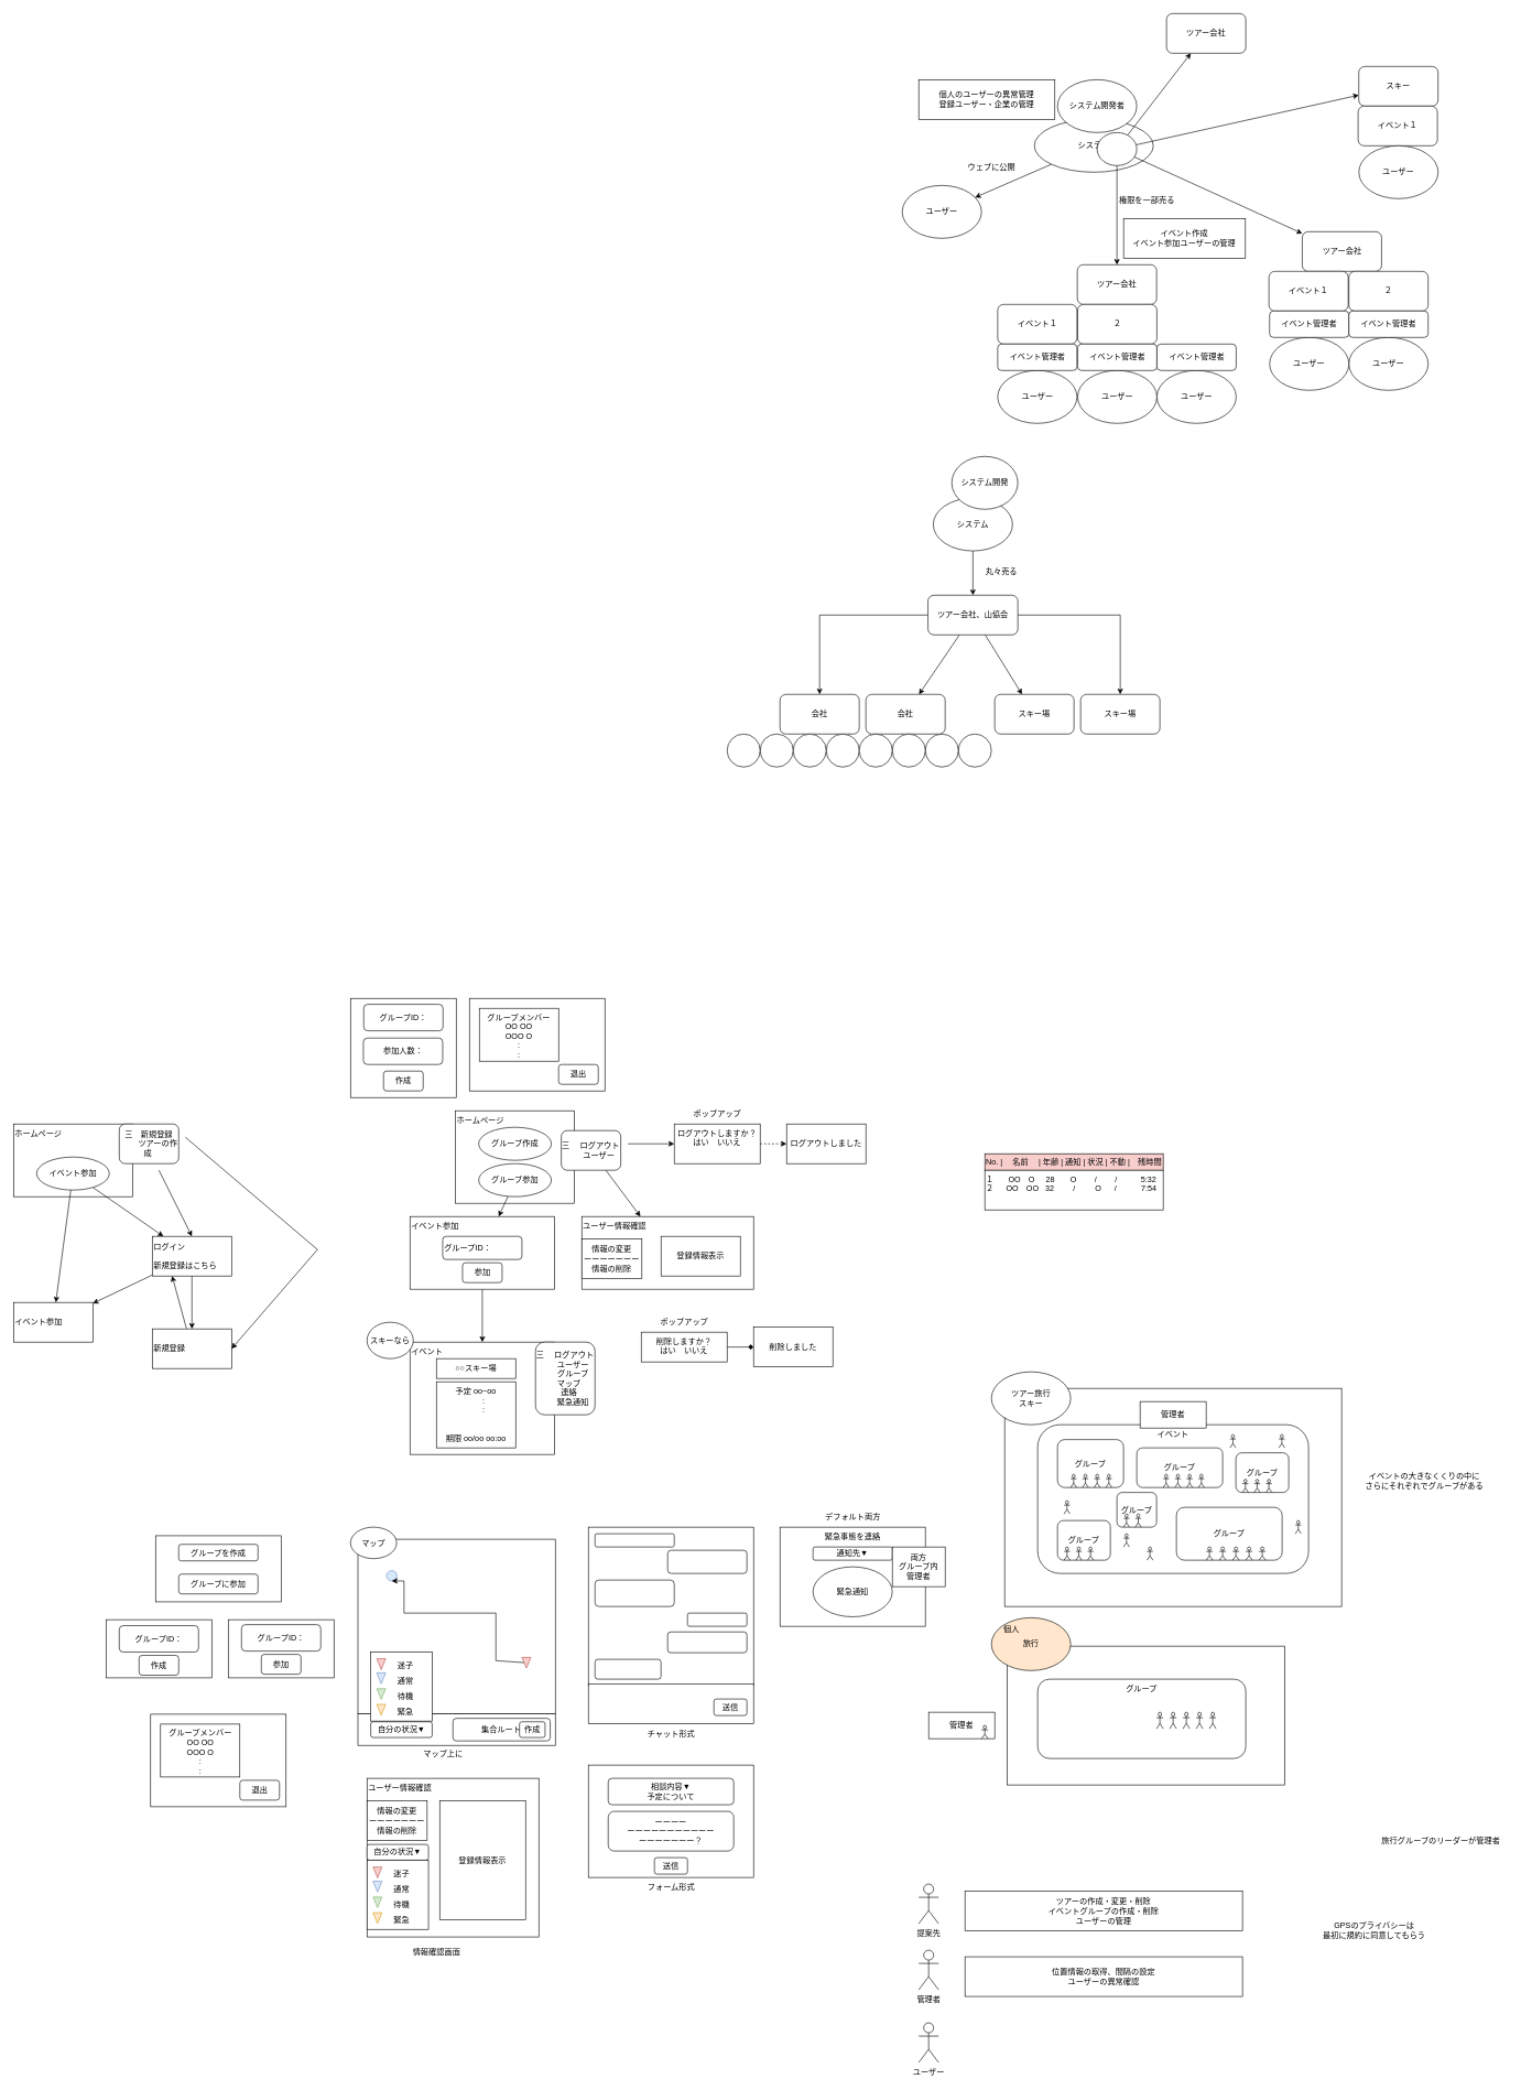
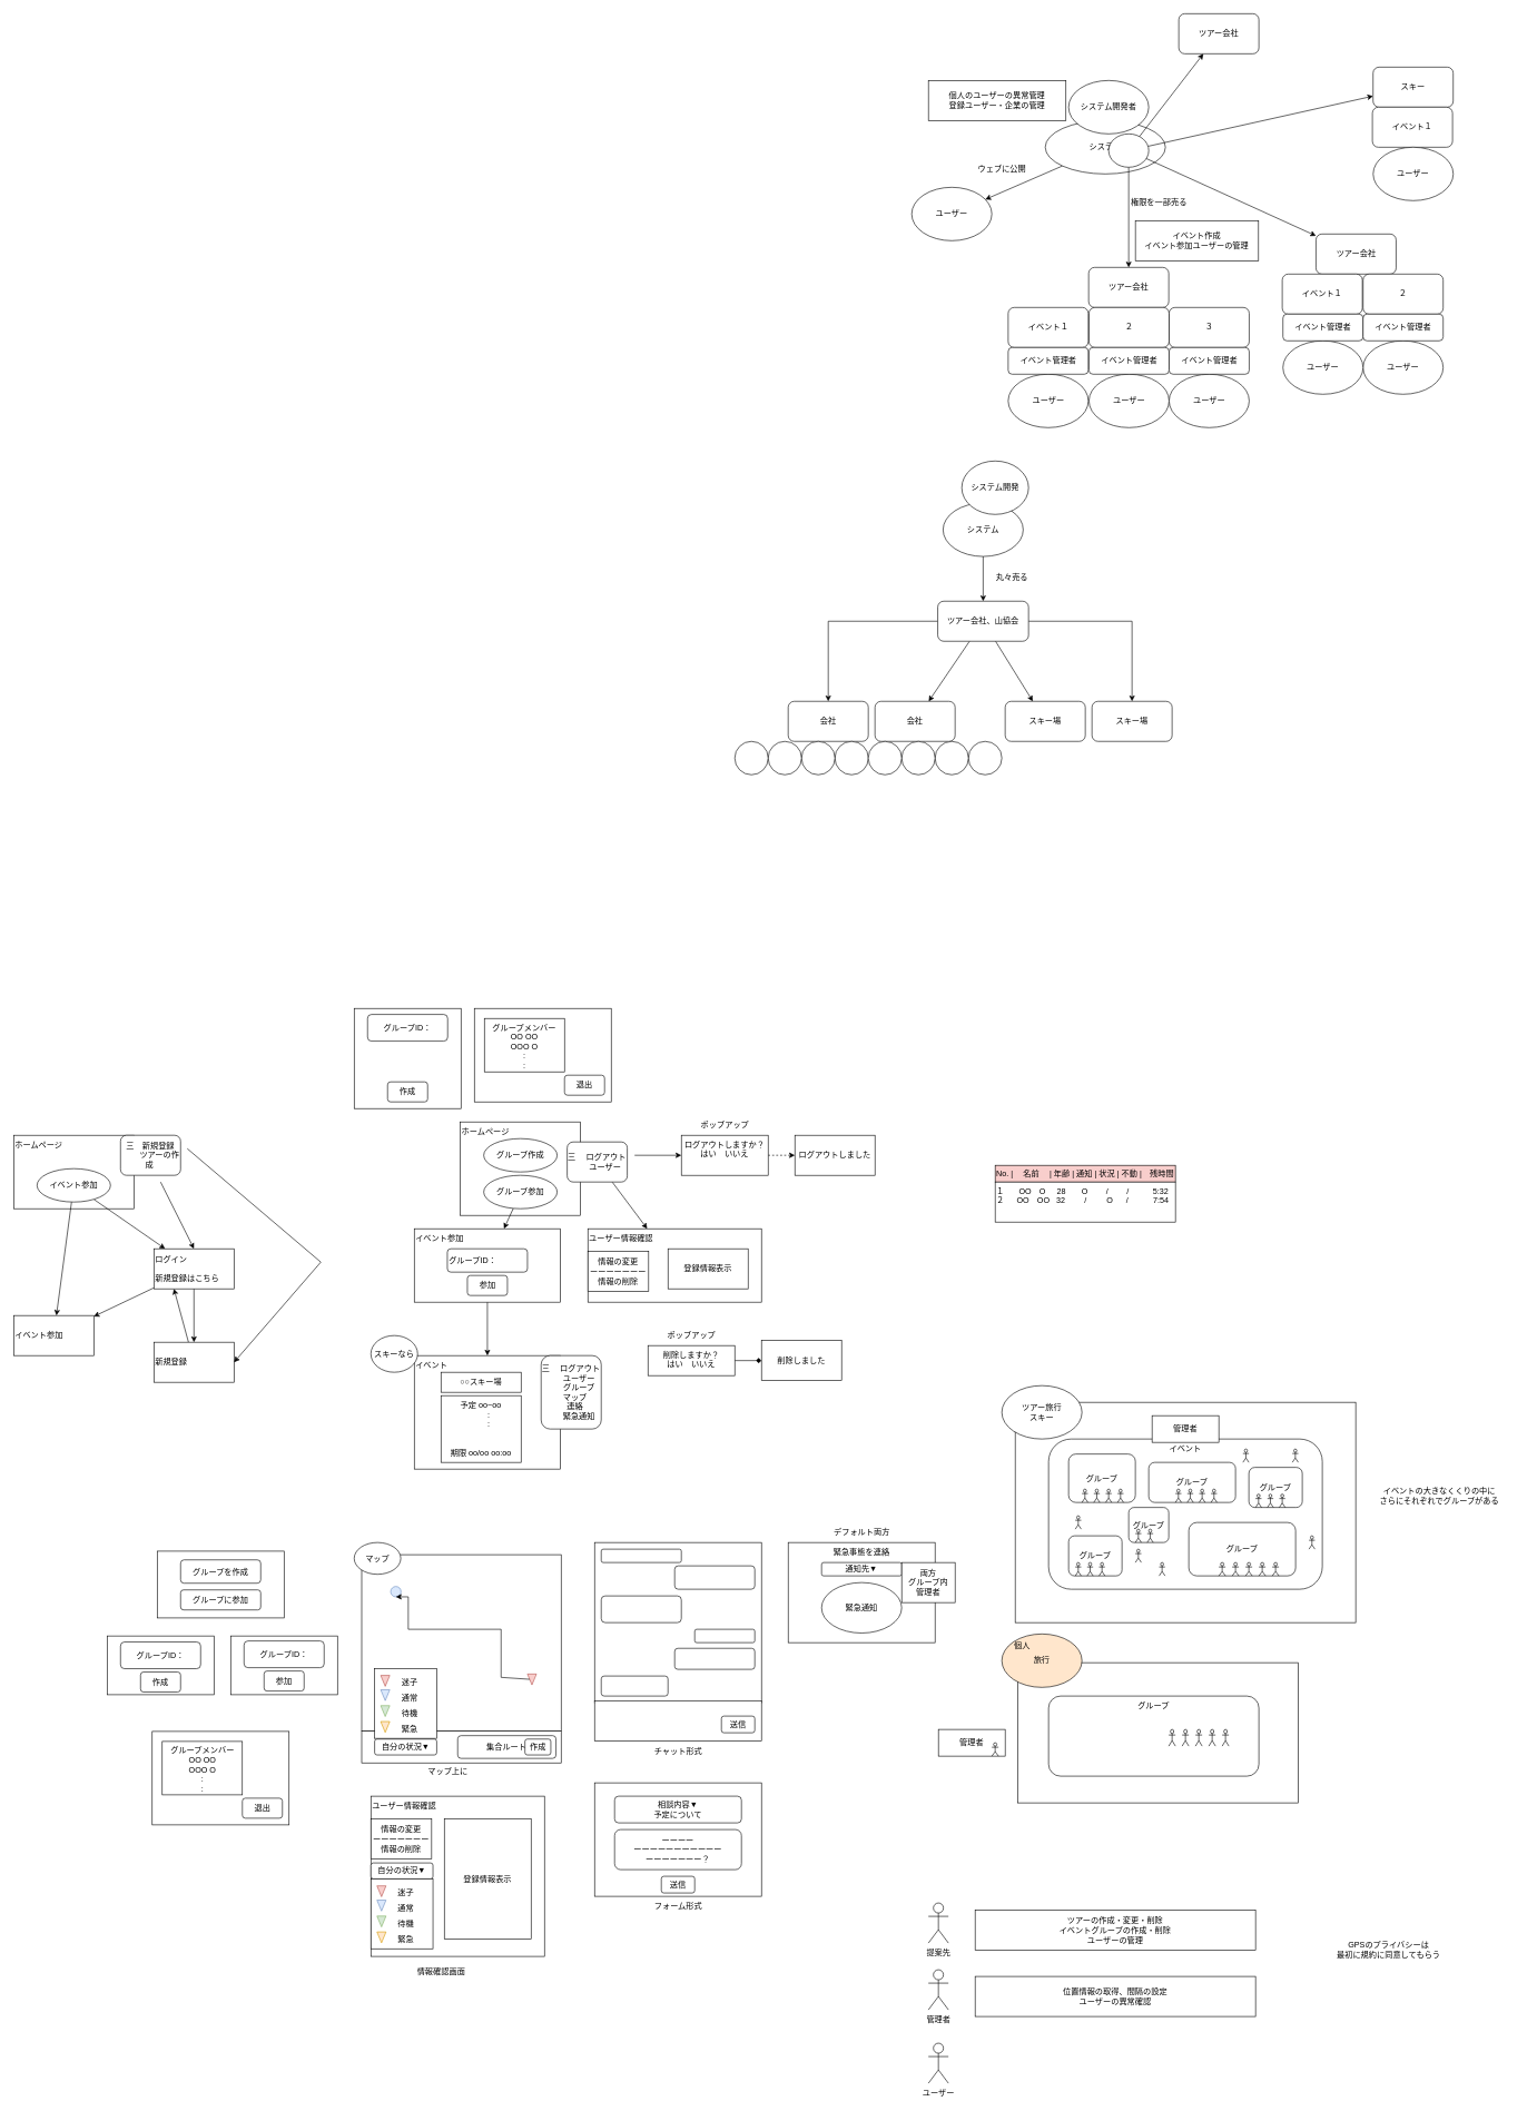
+ <mxCell id="218" value="３" style="rounded=1;whiteSpace=wrap;html=1;" vertex="1" parent="1"><mxGeometry x="1750.5" y="460" width="120" height="60" as="geometry" /></mxCell>
- <mxCell id="179" value="参加人数：　　　" style="rounded=1;whiteSpace=wrap;html=1;" parent="1" vertex="1"><mxGeometry x="549.5" y="1570" width="120" height="40" as="geometry" /></mxCell>
- <mxCell id="156" value="グループを作成" style="rounded=1;whiteSpace=wrap;html=1;container=0;" parent="1" vertex="1"><mxGeometry x="270" y="2336" width="120" height="25" as="geometry" /></mxCell>
+ <mxCell id="156" value="グループを作成" style="rounded=1;whiteSpace=wrap;html=1;container=0;" parent="1" vertex="1"><mxGeometry x="270" y="2336" width="120" height="35" as="geometry" /></mxCell>
- <mxCell id="89" value="旅行グループのリーダーが管理者" style="text;html=1;align=center;verticalAlign=middle;resizable=0;points=[];autosize=1;strokeColor=none;fillColor=none;" parent="1" vertex="1"><mxGeometry x="2080" y="2770" width="200" height="30" as="geometry" /></mxCell>
